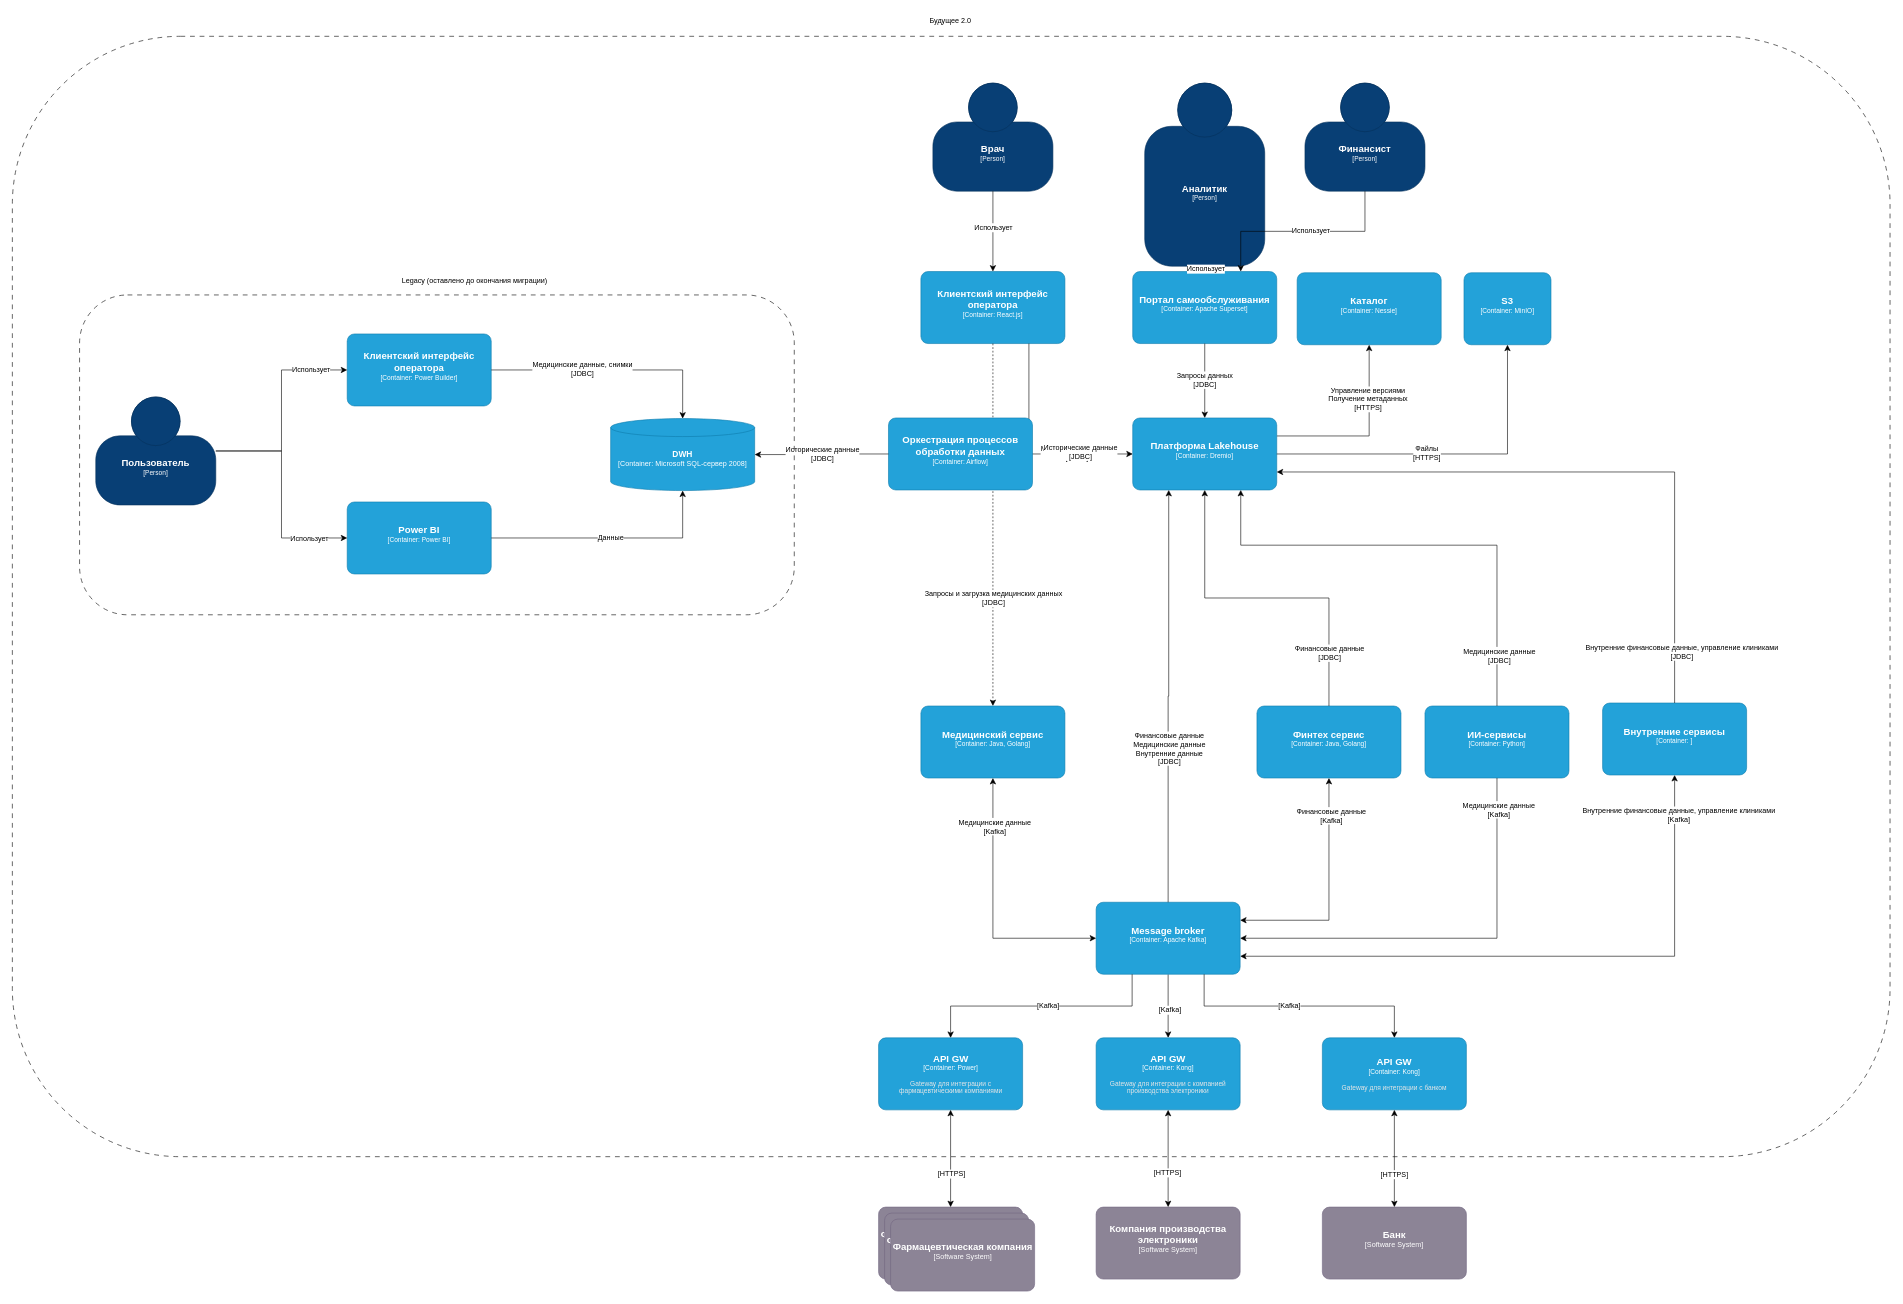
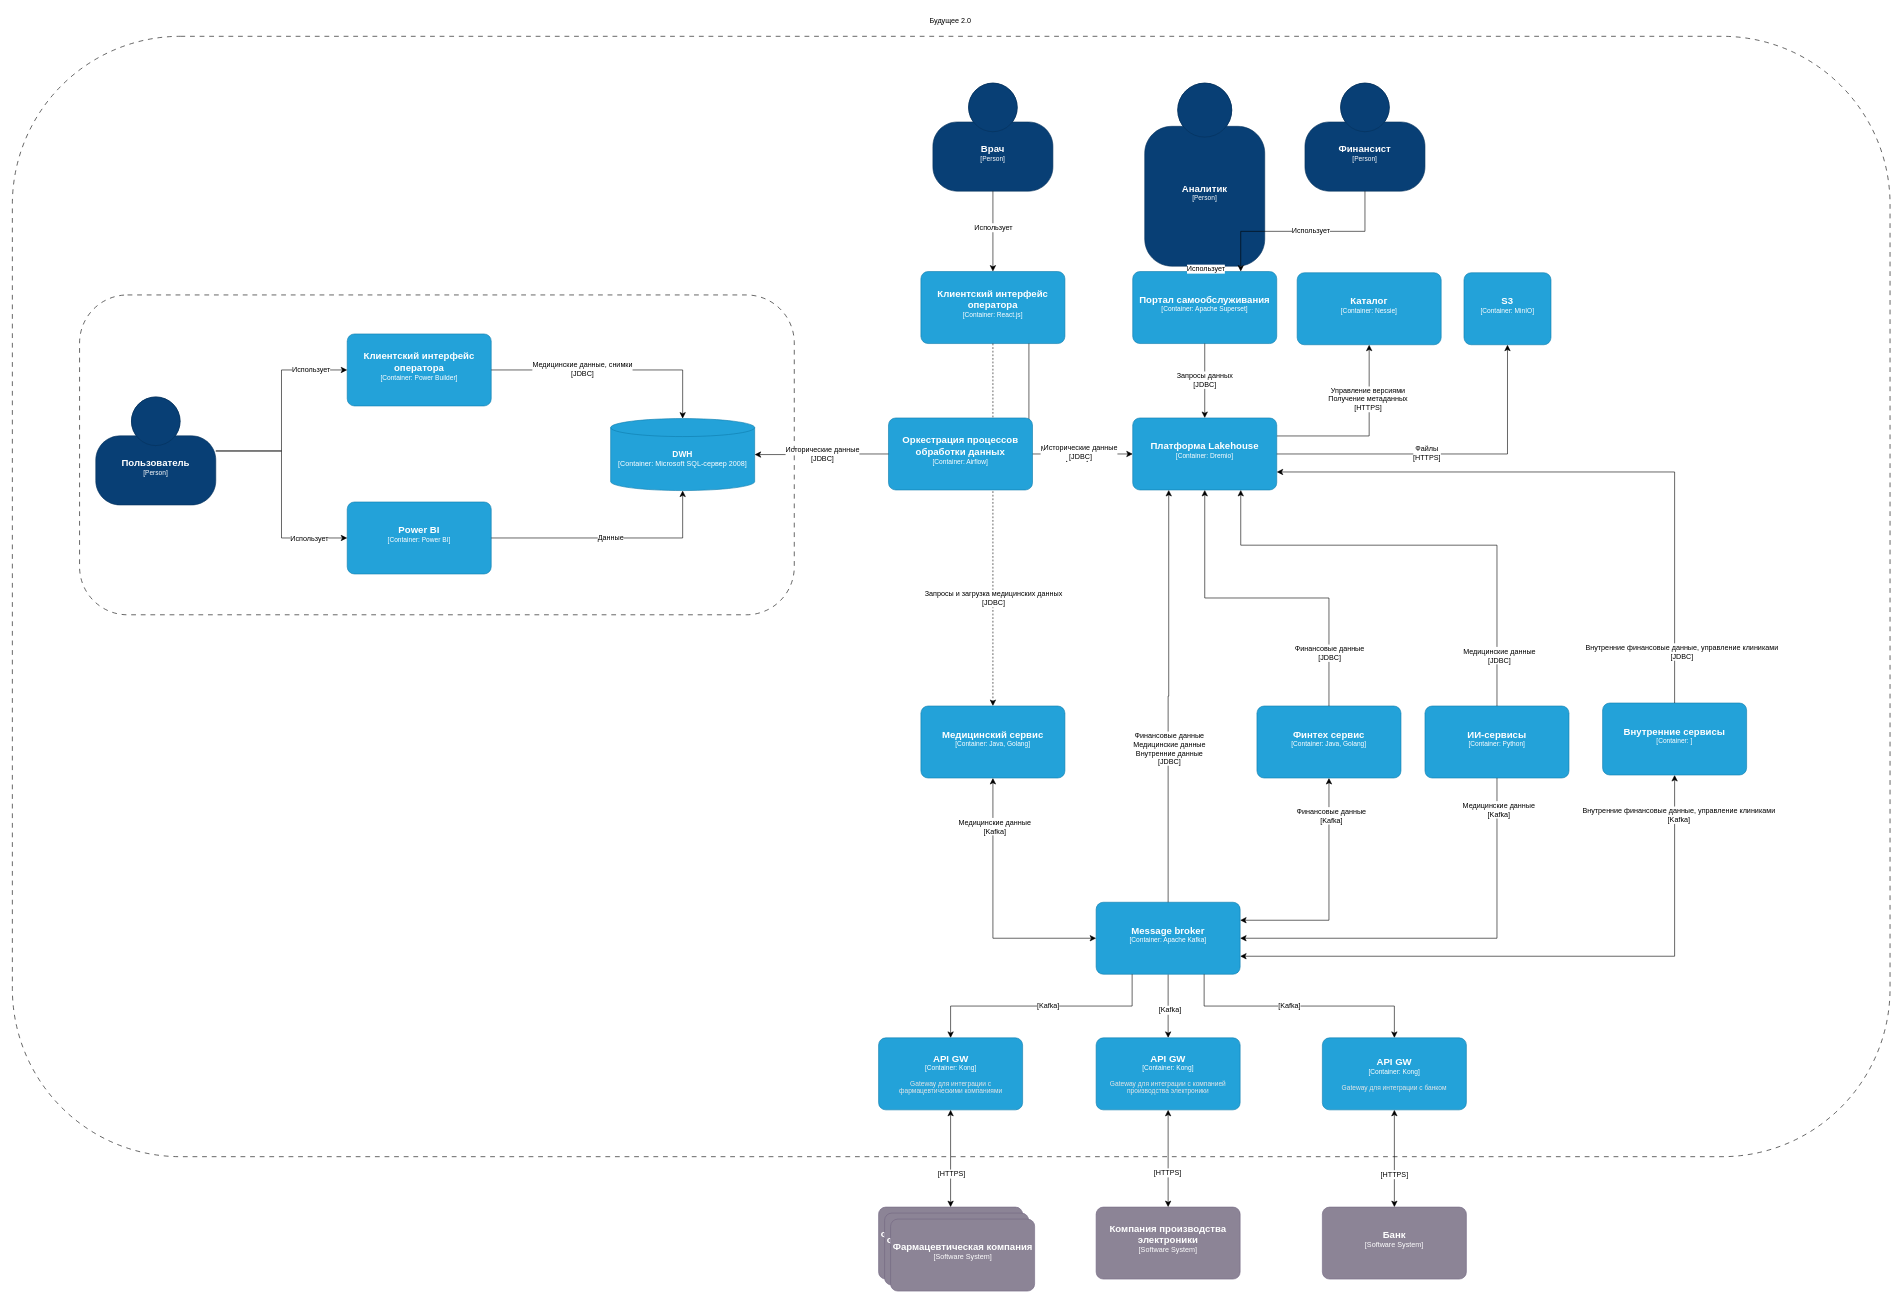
- <mxCell id="85" value="Legacy (оставлено до окончания миграции)" style="text;html=1;align=center;verticalAlign=middle;whiteSpace=wrap;rounded=0;fontFamily=Helvetica;fontSize=12;fontColor=default;labelBackgroundColor=default;" vertex="1" parent="1"><mxGeometry x="659" y="452" width="263" height="30" as="geometry" /></mxCell>
- <mxCell id="44" value="&lt;font style=&quot;font-size: 16px&quot;&gt;&lt;b&gt;API GW&lt;/b&gt;&lt;/font&gt;&lt;div&gt;[Container: Power]&lt;/div&gt;&lt;br&gt;&lt;div&gt;&lt;font style=&quot;font-size: 11px&quot;&gt;&lt;font color=&quot;#E6E6E6&quot;&gt;Gateway для интеграции с фармацевтическими компаниями&lt;/font&gt;&lt;/div&gt;" style="rounded=1;whiteSpace=wrap;html=1;fontSize=11;labelBackgroundColor=none;fillColor=#23A2D9;fontColor=#ffffff;align=center;arcSize=10;strokeColor=#0E7DAD;metaEdit=1;resizable=0;points=[[0.25,0,0],[0.5,0,0],[0.75,0,0],[1,0.25,0],[1,0.5,0],[1,0.75,0],[0.75,1,0],[0.5,1,0],[0.25,1,0],[0,0.75,0],[0,0.5,0],[0,0.25,0]];" parent="1" vertex="1"><mxGeometry x="1463.5" y="1729" width="240" height="120" as="geometry" /></mxCell>
+ <mxCell id="44" value="&lt;font style=&quot;font-size: 16px&quot;&gt;&lt;b&gt;API GW&lt;/b&gt;&lt;/font&gt;&lt;div&gt;[Container: Kong]&lt;/div&gt;&lt;br&gt;&lt;div&gt;&lt;font style=&quot;font-size: 11px&quot;&gt;&lt;font color=&quot;#E6E6E6&quot;&gt;Gateway для интеграции с фармацевтическими компаниями&lt;/font&gt;&lt;/div&gt;" style="rounded=1;whiteSpace=wrap;html=1;fontSize=11;labelBackgroundColor=none;fillColor=#23A2D9;fontColor=#ffffff;align=center;arcSize=10;strokeColor=#0E7DAD;metaEdit=1;resizable=0;points=[[0.25,0,0],[0.5,0,0],[0.75,0,0],[1,0.25,0],[1,0.5,0],[1,0.75,0],[0.75,1,0],[0.5,1,0],[0.25,1,0],[0,0.75,0],[0,0.5,0],[0,0.25,0]];" parent="1" vertex="1"><mxGeometry x="1463.5" y="1729" width="240" height="120" as="geometry" /></mxCell>
